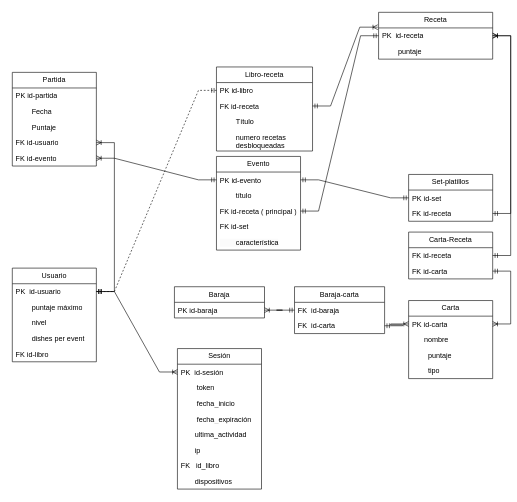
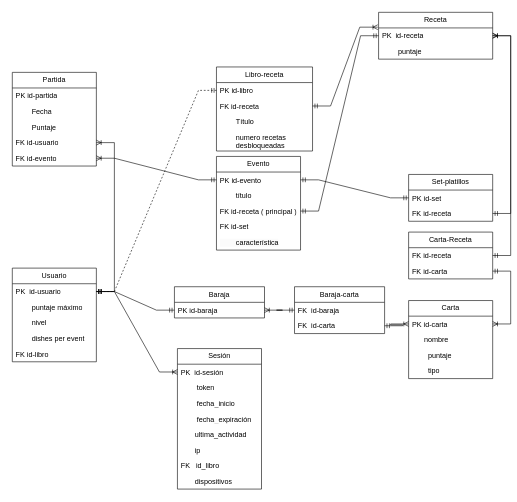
+ <mxCell id="31" value="" style="edgeStyle=entityRelationEdgeStyle;fontSize=12;html=1;endArrow=ERmandOne;startArrow=ERmandOne;rounded=0;exitX=1;exitY=0.5;exitDx=0;exitDy=0;entryX=0;entryY=0.5;entryDx=0;entryDy=0;" parent="1" source="3" target="19" edge="1"><mxGeometry width="100" height="100" relative="1" as="geometry"><mxPoint x="330" y="290" as="sourcePoint" /><mxPoint x="390" y="290" as="targetPoint" /></mxGeometry></mxCell>
